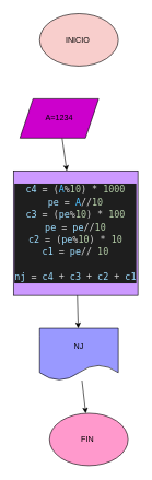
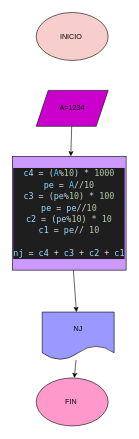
- <mxCell id="4" value="A=1234" style="shape=parallelogram;perimeter=parallelogramPerimeter;whiteSpace=wrap;html=1;fixedSize=1;fillColor=#CC00CC;" vertex="1" parent="1"><mxGeometry x="30" y="150" width="120" height="60" as="geometry" /></mxCell>
+ <mxCell id="4" value="A=1234" style="shape=parallelogram;perimeter=parallelogramPerimeter;whiteSpace=wrap;html=1;fixedSize=1;fillColor=#CC00CC;" vertex="1" parent="1"><mxGeometry x="60" y="150" width="120" height="60" as="geometry" /></mxCell>
- <mxCell id="8" value="NJ" style="shape=document;whiteSpace=wrap;html=1;boundedLbl=1;fillColor=#9999FF;" vertex="1" parent="1"><mxGeometry x="60" y="500" width="120" height="80" as="geometry" /></mxCell>
+ <mxCell id="8" value="NJ" style="shape=document;whiteSpace=wrap;html=1;boundedLbl=1;fillColor=#9999FF;" vertex="1" parent="1"><mxGeometry x="70" y="520" width="120" height="80" as="geometry" /></mxCell>
- <mxCell id="9" value="FIN&amp;nbsp;" style="ellipse;whiteSpace=wrap;html=1;fillColor=#FF99CC;" vertex="1" parent="1"><mxGeometry x="75" y="630" width="120" height="80" as="geometry" /></mxCell>
+ <mxCell id="9" value="FIN&amp;nbsp;" style="ellipse;whiteSpace=wrap;html=1;fillColor=#FF99CC;" vertex="1" parent="1"><mxGeometry x="60" y="630" width="120" height="80" as="geometry" /></mxCell>
